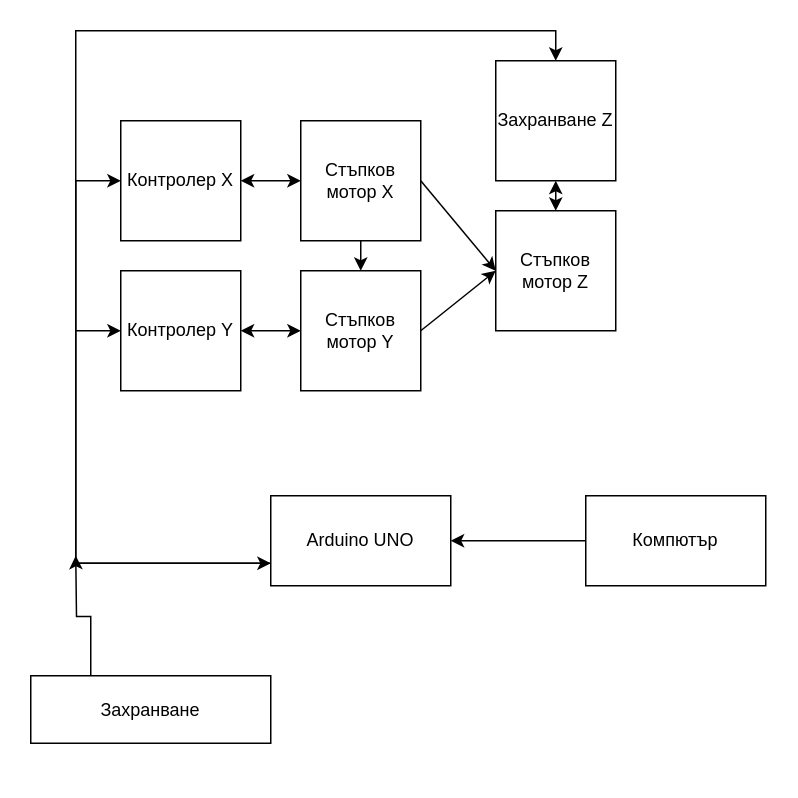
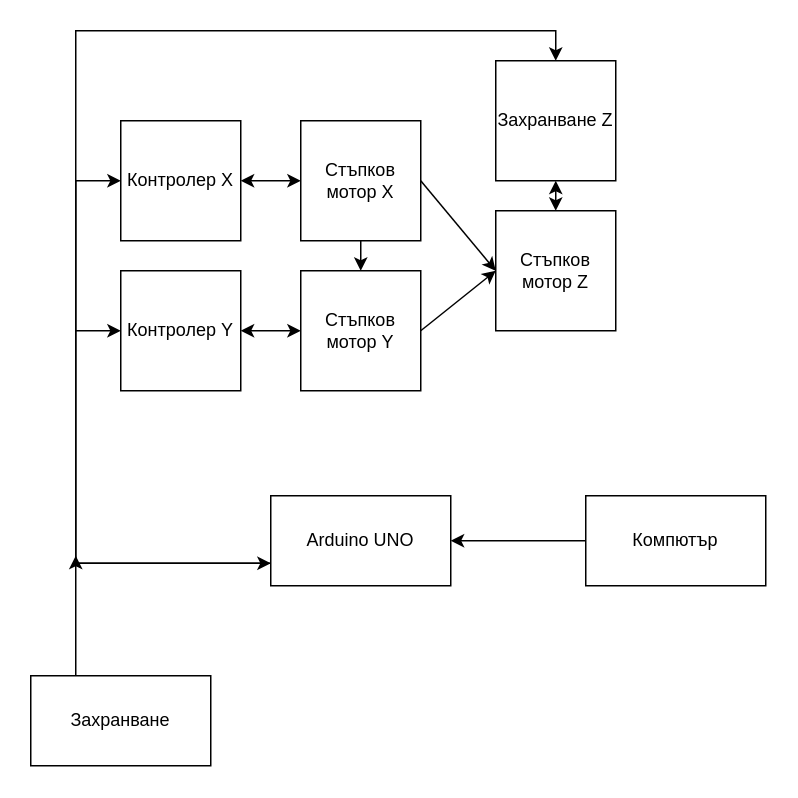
- <mxCell id="19" value="Захранване" style="rounded=0;whiteSpace=wrap;html=1;" vertex="1" parent="1"><mxGeometry x="20" y="450" width="160" height="45" as="geometry" /></mxCell>
+ <mxCell id="19" value="Захранване" style="rounded=0;whiteSpace=wrap;html=1;" vertex="1" parent="1"><mxGeometry x="20" y="450" width="120" height="60" as="geometry" /></mxCell>
